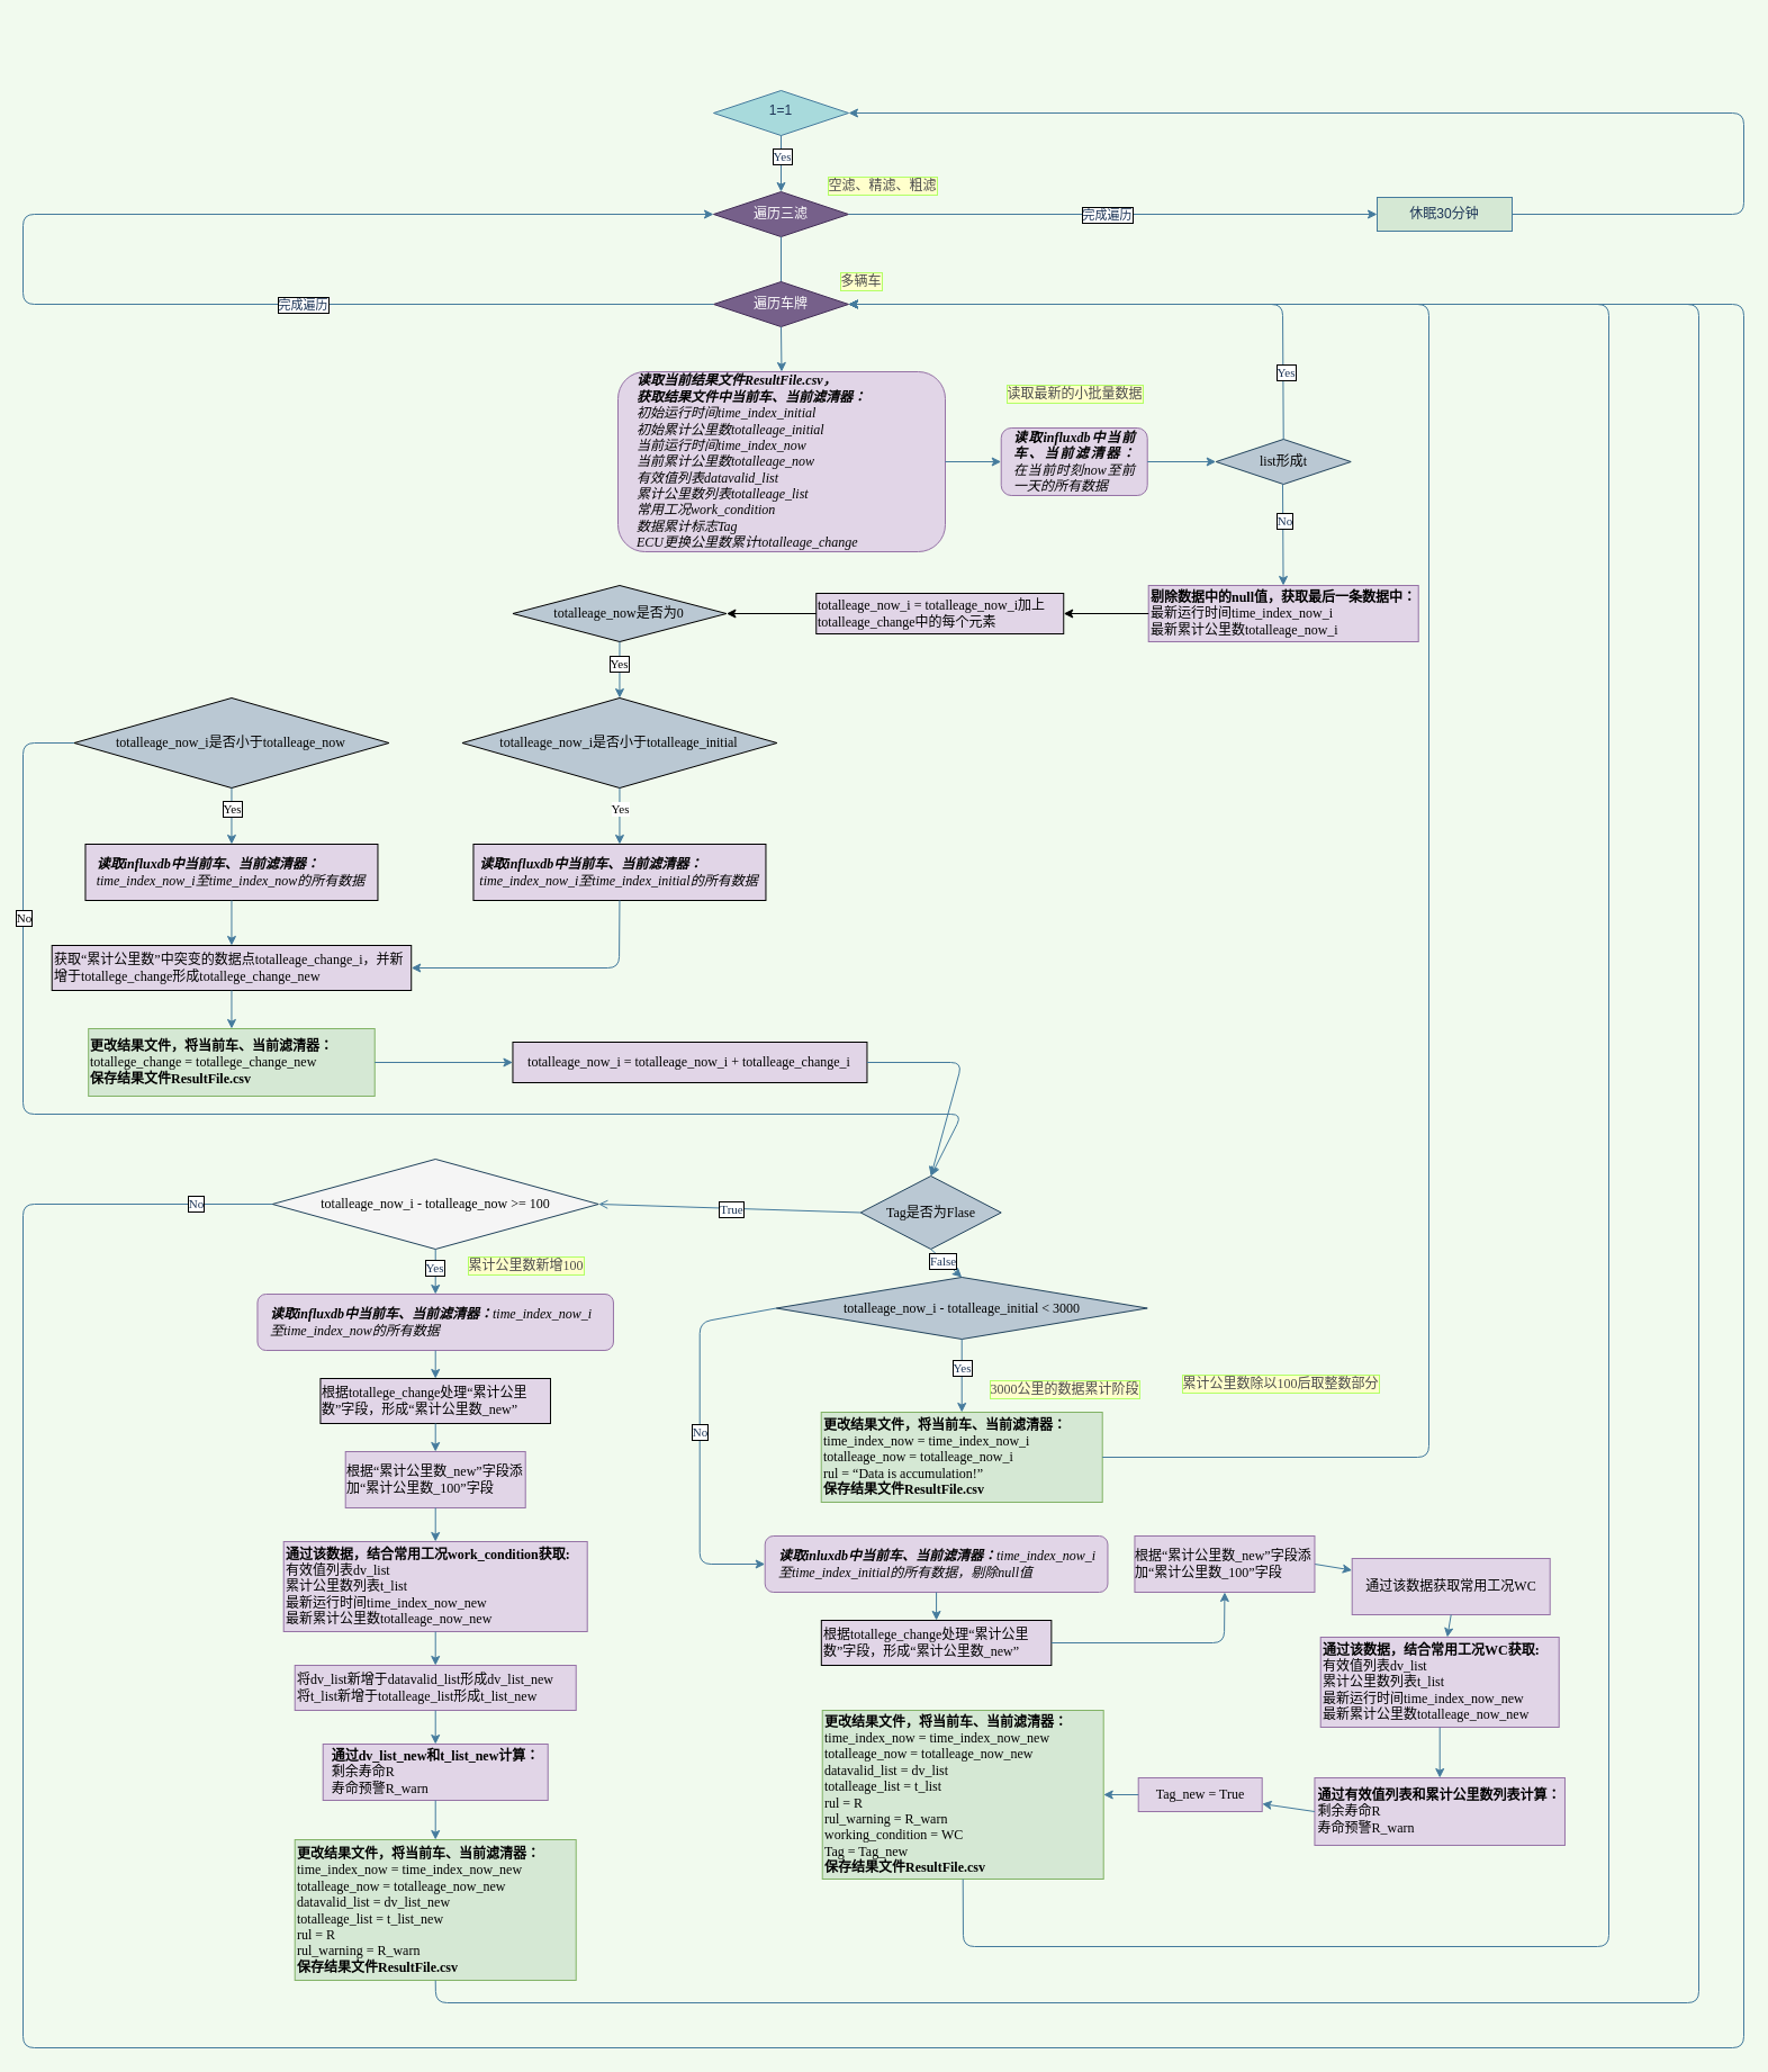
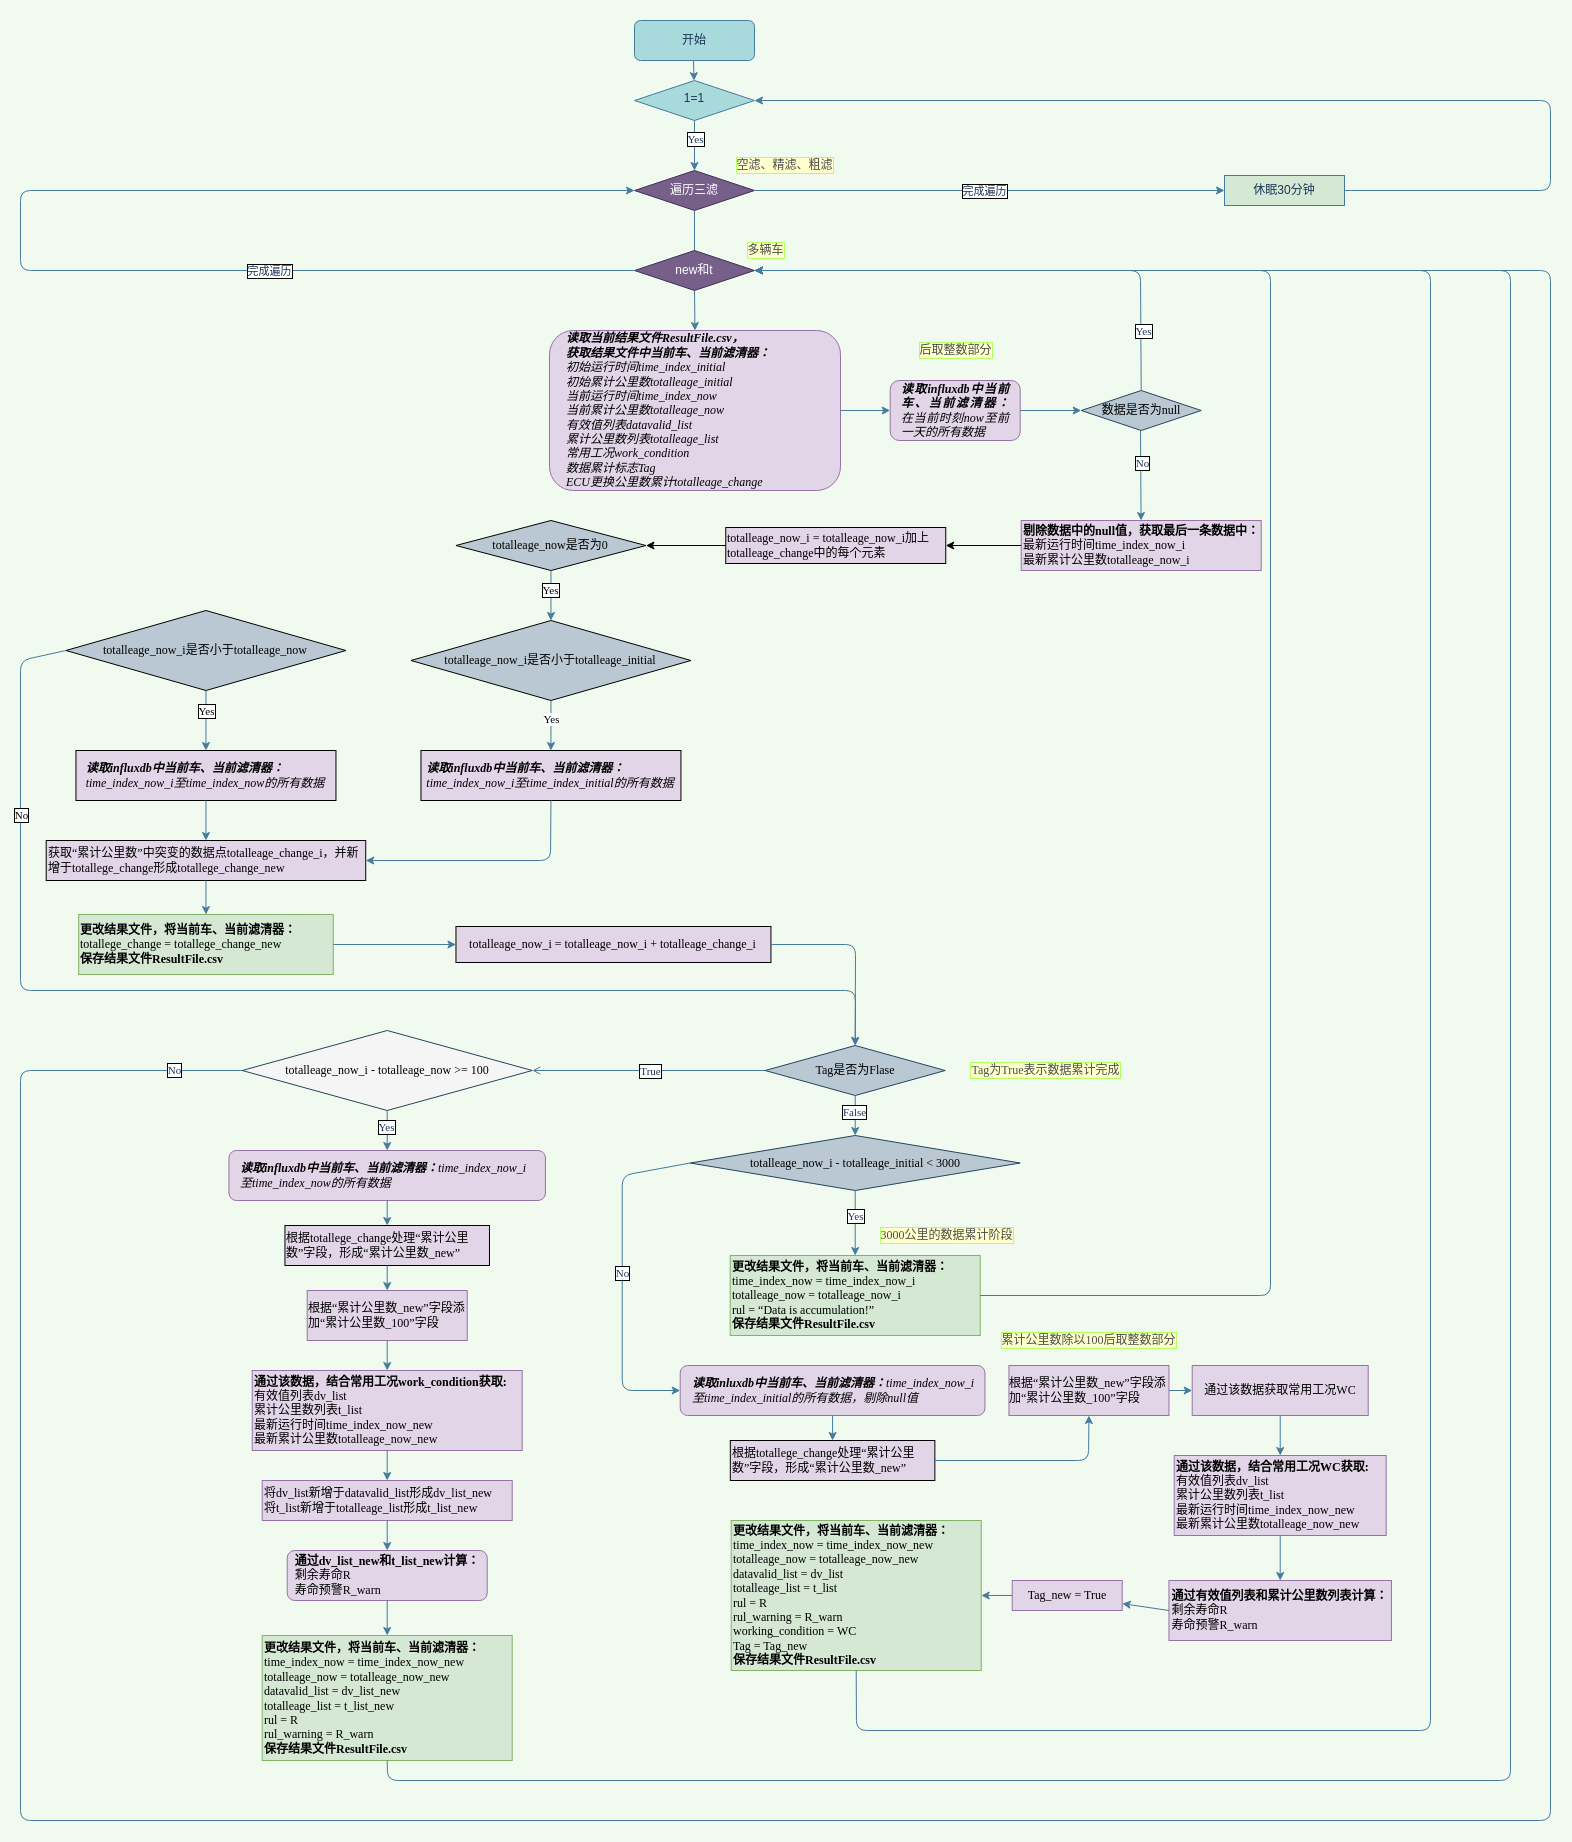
+ <mxCell id="2" value="开始" style="rounded=1;whiteSpace=wrap;html=1;fontSize=12;glass=0;strokeWidth=1;shadow=0;fillColor=#A8DADC;strokeColor=#457B9D;fontColor=#1D3557;" parent="1" vertex="1"><mxGeometry x="634" y="20" width="120" height="40" as="geometry" /></mxCell>
+ <mxCell id="50" value="" style="endArrow=classic;html=1;rounded=1;labelBackgroundColor=none;sketch=0;fontFamily=Times New Roman;fontColor=#1D3557;strokeColor=#457B9D;fillColor=#A8DADC;curved=0;exitX=0.492;exitY=1.006;exitDx=0;exitDy=0;exitPerimeter=0;" parent="1" source="2" target="3" edge="1"><mxGeometry width="50" height="50" relative="1" as="geometry"><mxPoint x="710" y="130" as="sourcePoint" /><mxPoint x="760" y="80" as="targetPoint" /></mxGeometry></mxCell>
- <mxCell id="10" value="遍历车牌" style="rhombus;whiteSpace=wrap;html=1;rounded=0;labelBackgroundColor=none;sketch=0;fontColor=#ffffff;strokeColor=#432D57;fillColor=#76608a;" parent="1" vertex="1"><mxGeometry x="634" y="250" width="120" height="40" as="geometry" /></mxCell>
+ <mxCell id="10" value="new和t" style="rhombus;whiteSpace=wrap;html=1;rounded=0;labelBackgroundColor=none;sketch=0;fontColor=#ffffff;strokeColor=#432D57;fillColor=#76608a;" parent="1" vertex="1"><mxGeometry x="634" y="250" width="120" height="40" as="geometry" /></mxCell>
- <mxCell id="70" value="读取最新的小批量数据" style="text;html=1;align=center;verticalAlign=middle;resizable=0;points=[];autosize=1;strokeColor=none;fillColor=none;fontFamily=Times New Roman;fontColor=#4D4D4D;fontStyle=0;labelBackgroundColor=#FFFFCC;labelBorderColor=#B3FF66;spacingRight=10;spacingLeft=10;spacing=2;" parent="1" vertex="1"><mxGeometry x="874.71" y="340" width="160" height="20" as="geometry" /></mxCell>
+ <mxCell id="70" value="后取整数部分" style="text;html=1;align=center;verticalAlign=middle;resizable=0;points=[];autosize=1;strokeColor=none;fillColor=none;fontFamily=Times New Roman;fontColor=#4D4D4D;fontStyle=0;labelBackgroundColor=#FFFFCC;labelBorderColor=#B3FF66;spacingRight=10;spacingLeft=10;spacing=2;" parent="1" vertex="1"><mxGeometry x="874.71" y="340" width="160" height="20" as="geometry" /></mxCell>
- <mxCell id="14" value="list形成t" style="rhombus;whiteSpace=wrap;html=1;rounded=0;labelBackgroundColor=none;sketch=0;strokeColor=#23445d;fillColor=#bac8d3;fontFamily=Times New Roman;" parent="1" vertex="1"><mxGeometry x="1080.71" y="390" width="120" height="40" as="geometry" /></mxCell>
+ <mxCell id="14" value="数据是否为null" style="rhombus;whiteSpace=wrap;html=1;rounded=0;labelBackgroundColor=none;sketch=0;strokeColor=#23445d;fillColor=#bac8d3;fontFamily=Times New Roman;" parent="1" vertex="1"><mxGeometry x="1080.71" y="390" width="120" height="40" as="geometry" /></mxCell>
- <mxCell id="84" value="&lt;font face=&quot;Times New Roman&quot;&gt;totalleage_now_i&lt;/font&gt;是否小于totalleage_now " style="rhombus;whiteSpace=wrap;html=1;fontFamily=Times New Roman;fillColor=#BAC8D3;" parent="1" vertex="1"><mxGeometry x="65.46" y="620" width="280" height="80" as="geometry" /></mxCell>
+ <mxCell id="84" value="&lt;font face=&quot;Times New Roman&quot;&gt;totalleage_now_i&lt;/font&gt;是否小于totalleage_now " style="rhombus;whiteSpace=wrap;html=1;fontFamily=Times New Roman;fillColor=#BAC8D3;" parent="1" vertex="1"><mxGeometry x="65.46" y="610" width="280" height="80" as="geometry" /></mxCell>
+ <mxCell id="68" value="Tag为True表示数据累计完成" style="text;html=1;align=center;verticalAlign=middle;resizable=0;points=[];autosize=1;strokeColor=none;fillColor=none;fontFamily=Times New Roman;fontColor=#4D4D4D;fontStyle=0;labelBackgroundColor=#FFFFCC;labelBorderColor=#B3FF66;" parent="1" vertex="1"><mxGeometry x="964.71" y="1060" width="160" height="20" as="geometry" /></mxCell>
- <mxCell id="23" value="Tag是否为Flase" style="rhombus;whiteSpace=wrap;html=1;rounded=0;labelBackgroundColor=none;labelBorderColor=none;sketch=0;strokeColor=#23445d;fillColor=#bac8d3;fontFamily=Times New Roman;" parent="1" vertex="1"><mxGeometry x="764.71" y="1045" width="125" height="65" as="geometry" /></mxCell>
+ <mxCell id="23" value="Tag是否为Flase" style="rhombus;whiteSpace=wrap;html=1;rounded=0;labelBackgroundColor=none;labelBorderColor=none;sketch=0;strokeColor=#23445d;fillColor=#bac8d3;fontFamily=Times New Roman;" parent="1" vertex="1"><mxGeometry x="764.71" y="1045" width="180" height="50" as="geometry" /></mxCell>
- <mxCell id="72" value="累计公里数新增100" style="text;html=1;align=center;verticalAlign=middle;resizable=0;points=[];autosize=1;strokeColor=none;fillColor=none;fontFamily=Times New Roman;fontColor=#4D4D4D;fontStyle=0;labelBackgroundColor=#FFFFCC;labelBorderColor=#B3FF66;" parent="1" vertex="1"><mxGeometry x="406.71" y="1115" width="120" height="20" as="geometry" /></mxCell>
- <mxCell id="74" value="累计公里数除以100后取整数部分" style="text;html=1;align=center;verticalAlign=middle;resizable=0;points=[];autosize=1;strokeColor=none;fillColor=none;fontFamily=Times New Roman;fontColor=#4D4D4D;fontStyle=0;labelBackgroundColor=#FFFFCC;labelBorderColor=#B3FF66;" parent="1" vertex="1"><mxGeometry x="1043.46" y="1220" width="190" height="20" as="geometry" /></mxCell>
+ <mxCell id="74" value="累计公里数除以100后取整数部分" style="text;html=1;align=center;verticalAlign=middle;resizable=0;points=[];autosize=1;strokeColor=none;fillColor=none;fontFamily=Times New Roman;fontColor=#4D4D4D;fontStyle=0;labelBackgroundColor=#FFFFCC;labelBorderColor=#B3FF66;" parent="1" vertex="1"><mxGeometry x="993.46" y="1330" width="190" height="20" as="geometry" /></mxCell>
- <mxCell id="34" value="通过该数据获取常用工况&lt;font face=&quot;Times New Roman&quot;&gt;WC&lt;/font&gt;" style="rounded=0;whiteSpace=wrap;html=1;labelBackgroundColor=none;labelBorderColor=none;sketch=0;strokeColor=#9673a6;fillColor=#e1d5e7;" parent="1" vertex="1"><mxGeometry x="1201.71" y="1385" width="176" height="50" as="geometry" /></mxCell>
+ <mxCell id="34" value="通过该数据获取常用工况&lt;font face=&quot;Times New Roman&quot;&gt;WC&lt;/font&gt;" style="rounded=0;whiteSpace=wrap;html=1;labelBackgroundColor=none;labelBorderColor=none;sketch=0;strokeColor=#9673a6;fillColor=#e1d5e7;" parent="1" vertex="1"><mxGeometry x="1191.71" y="1365" width="176" height="50" as="geometry" /></mxCell>
- <mxCell id="59" value="&lt;div align=&quot;left&quot;&gt;&lt;b&gt;通过&lt;/b&gt;&lt;b&gt;dv_list_new和&lt;/b&gt;&lt;b&gt;t_list_new计算：&lt;/b&gt;&lt;/div&gt;&lt;div align=&quot;left&quot;&gt;剩余寿命R&lt;/div&gt;&lt;div align=&quot;left&quot;&gt;寿命预警R_warn&lt;br&gt;&lt;/div&gt;" style="rounded=0;whiteSpace=wrap;html=1;labelBackgroundColor=none;labelBorderColor=none;sketch=0;fontFamily=Times New Roman;strokeColor=#9673a6;fillColor=#e1d5e7;" parent="1" vertex="1"><mxGeometry x="286.71" y="1550" width="200" height="50" as="geometry" /></mxCell>
+ <mxCell id="59" value="&lt;div align=&quot;left&quot;&gt;&lt;b&gt;通过&lt;/b&gt;&lt;b&gt;dv_list_new和&lt;/b&gt;&lt;b&gt;t_list_new计算：&lt;/b&gt;&lt;/div&gt;&lt;div align=&quot;left&quot;&gt;剩余寿命R&lt;/div&gt;&lt;div align=&quot;left&quot;&gt;寿命预警R_warn&lt;br&gt;&lt;/div&gt;" style="whiteSpace=wrap;html=1;labelBackgroundColor=none;labelBorderColor=none;sketch=0;fontFamily=Times New Roman;strokeColor=#9673a6;fillColor=#e1d5e7;rounded=1;" parent="1" vertex="1"><mxGeometry x="286.71" y="1550" width="200" height="50" as="geometry" /></mxCell>
